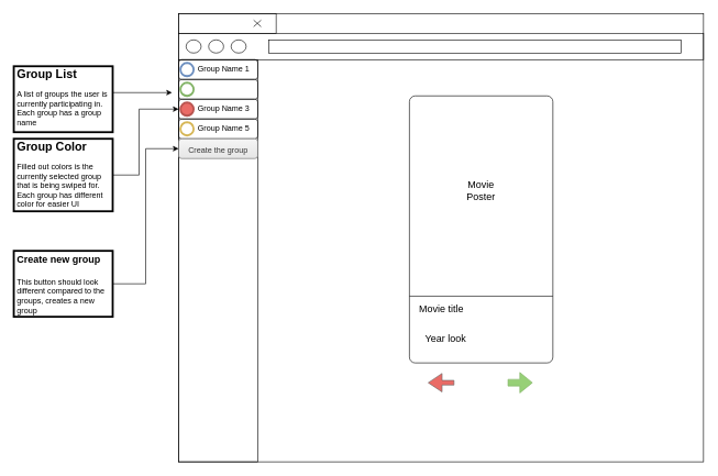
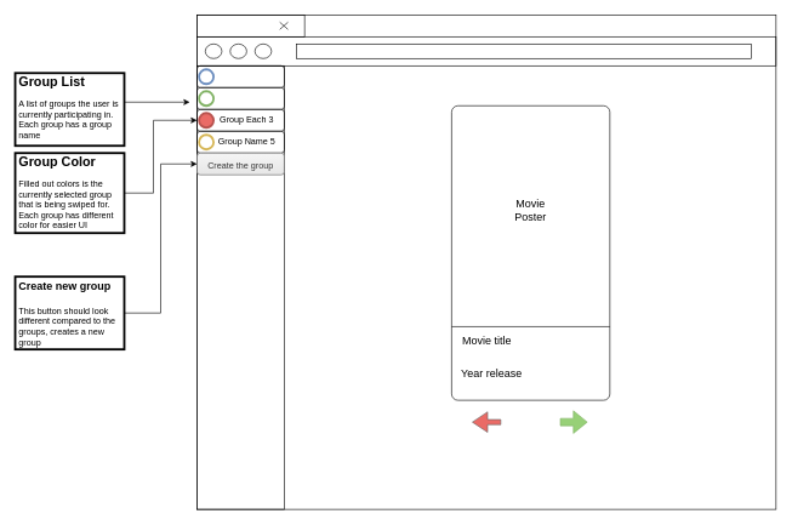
- <mxCell id="18" value="Group Name 1" style="text;html=1;strokeColor=none;fillColor=none;align=center;verticalAlign=middle;whiteSpace=wrap;rounded=0;" vertex="1" parent="2"><mxGeometry x="26.86" y="70" width="83.14" height="30" as="geometry" /></mxCell>
- <mxCell id="19" value="Group Name 3" style="text;html=1;strokeColor=none;fillColor=none;align=center;verticalAlign=middle;whiteSpace=wrap;rounded=0;" vertex="1" parent="2"><mxGeometry x="26.86" y="130" width="83.14" height="30" as="geometry" /></mxCell>
+ <mxCell id="19" value="Group Each 3" style="text;html=1;strokeColor=none;fillColor=none;align=center;verticalAlign=middle;whiteSpace=wrap;rounded=0;" vertex="1" parent="2"><mxGeometry x="26.86" y="130" width="83.14" height="30" as="geometry" /></mxCell>
- <mxCell id="36" value="Year look" style="text;html=1;strokeColor=none;fillColor=none;align=center;verticalAlign=middle;whiteSpace=wrap;rounded=0;fontSize=15;" vertex="1" parent="28"><mxGeometry y="345" width="110" height="45" as="geometry" /></mxCell>
+ <mxCell id="36" value="Year release" style="text;html=1;strokeColor=none;fillColor=none;align=center;verticalAlign=middle;whiteSpace=wrap;rounded=0;fontSize=15;" vertex="1" parent="28"><mxGeometry y="345" width="110" height="45" as="geometry" /></mxCell>
